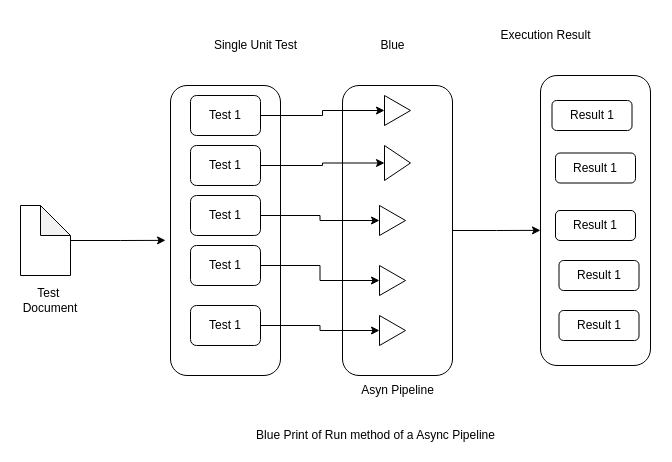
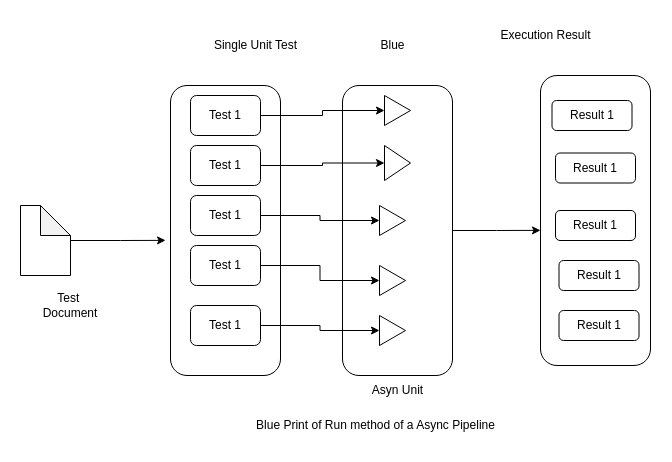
- <mxCell id="5" value="Test&amp;nbsp;&lt;br&gt;Document" style="text;html=1;strokeColor=none;fillColor=none;align=center;verticalAlign=middle;whiteSpace=wrap;rounded=0;" vertex="1" parent="1"><mxGeometry x="20" y="285" width="60" height="30" as="geometry" /></mxCell>
+ <mxCell id="5" value="Test&amp;nbsp;&lt;br&gt;Document" style="text;html=1;strokeColor=none;fillColor=none;align=center;verticalAlign=middle;whiteSpace=wrap;rounded=0;" vertex="1" parent="1"><mxGeometry x="40" y="290" width="60" height="30" as="geometry" /></mxCell>
- <mxCell id="33" value="Asyn Pipeline" style="text;html=1;align=center;verticalAlign=middle;resizable=0;points=[];autosize=1;strokeColor=none;fillColor=none;" vertex="1" parent="1"><mxGeometry x="347" y="375" width="100" height="30" as="geometry" /></mxCell>
+ <mxCell id="33" value="Asyn Unit" style="text;html=1;align=center;verticalAlign=middle;resizable=0;points=[];autosize=1;strokeColor=none;fillColor=none;" vertex="1" parent="1"><mxGeometry x="347" y="375" width="100" height="30" as="geometry" /></mxCell>
- <mxCell id="32" value="Blue Print of Run method of a Async Pipeline" style="text;html=1;align=center;verticalAlign=middle;resizable=0;points=[];autosize=1;strokeColor=none;fillColor=none;" vertex="1" parent="1"><mxGeometry x="245" y="420" width="260" height="30" as="geometry" /></mxCell>
+ <mxCell id="32" value="Blue Print of Run method of a Async Pipeline" style="text;html=1;align=center;verticalAlign=middle;resizable=0;points=[];autosize=1;strokeColor=none;fillColor=none;" vertex="1" parent="1"><mxGeometry x="245" y="410" width="260" height="30" as="geometry" /></mxCell>
